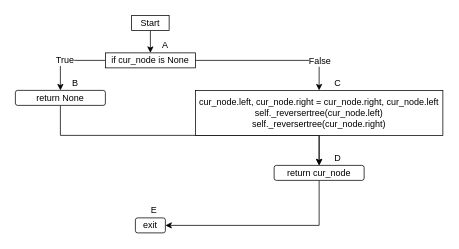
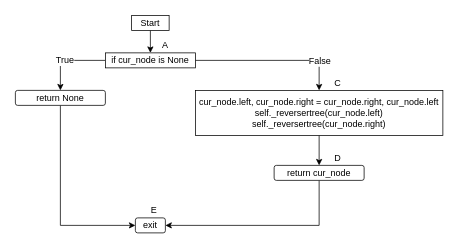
- <mxCell id="18" value="B" style="text;html=1;strokeColor=none;fillColor=none;align=center;verticalAlign=middle;whiteSpace=wrap;rounded=0;" vertex="1" parent="1"><mxGeometry x="80" y="100" width="40" height="20" as="geometry" /></mxCell>
- <mxCell id="9" style="edgeStyle=orthogonalEdgeStyle;rounded=0;orthogonalLoop=1;jettySize=auto;html=1;exitX=0.5;exitY=1;exitDx=0;exitDy=0;" edge="1" parent="1" source="10" target="14"><mxGeometry relative="1" as="geometry" /></mxCell>
+ <mxCell id="9" style="edgeStyle=orthogonalEdgeStyle;rounded=0;orthogonalLoop=1;jettySize=auto;html=1;exitX=0.5;exitY=1;exitDx=0;exitDy=0;entryX=0;entryY=0.5;entryDx=0;entryDy=0;" edge="1" parent="1" source="10" target="20"><mxGeometry relative="1" as="geometry" /></mxCell>
